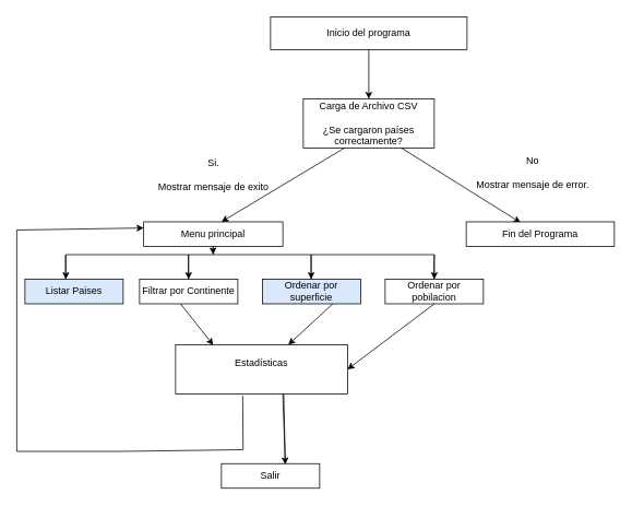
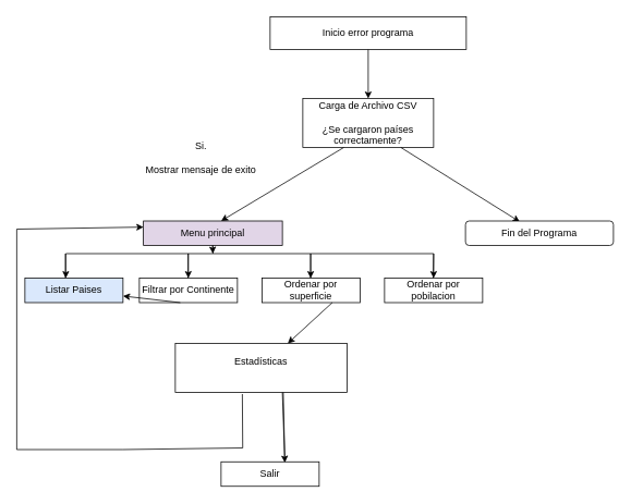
- <mxCell id="2" value="Inicio del programa" style="rounded=0;whiteSpace=wrap;html=1;" parent="1" vertex="1"><mxGeometry x="330" y="20" width="240" height="40" as="geometry" /></mxCell>
+ <mxCell id="2" value="Inicio error programa" style="rounded=0;whiteSpace=wrap;html=1;" parent="1" vertex="1"><mxGeometry x="330" y="20" width="240" height="40" as="geometry" /></mxCell>
- <mxCell id="9" value="No&lt;br&gt;&lt;br&gt;Mostrar mensaje de error." style="text;html=1;align=center;verticalAlign=middle;resizable=0;points=[];autosize=1;strokeColor=none;fillColor=none;" parent="1" vertex="1"><mxGeometry x="570" y="180" width="160" height="60" as="geometry" /></mxCell>
- <mxCell id="5" value="Si.&lt;div&gt;&lt;br&gt;Mostrar mensaje de exito&lt;div&gt;&lt;br&gt;&lt;/div&gt;&lt;/div&gt;" style="text;html=1;align=center;verticalAlign=middle;resizable=0;points=[];autosize=1;strokeColor=none;fillColor=none;" parent="1" vertex="1"><mxGeometry x="180" y="185" width="160" height="70" as="geometry" /></mxCell>
+ <mxCell id="5" value="Si.&lt;div&gt;&lt;br&gt;Mostrar mensaje de exito&lt;div&gt;&lt;br&gt;&lt;/div&gt;&lt;/div&gt;" style="text;html=1;align=center;verticalAlign=middle;resizable=0;points=[];autosize=1;strokeColor=none;fillColor=none;" parent="1" vertex="1"><mxGeometry x="165" y="165" width="160" height="70" as="geometry" /></mxCell>
- <mxCell id="7" value="Menu principal" style="rounded=0;whiteSpace=wrap;html=1;" parent="1" vertex="1"><mxGeometry x="175" y="270" width="170" height="30" as="geometry" /></mxCell>
+ <mxCell id="7" value="Menu principal" style="rounded=0;whiteSpace=wrap;html=1;fillColor=#e1d5e7;" parent="1" vertex="1"><mxGeometry x="175" y="270" width="170" height="30" as="geometry" /></mxCell>
- <mxCell id="10" value="Fin del Programa" style="rounded=0;whiteSpace=wrap;html=1;" parent="1" vertex="1"><mxGeometry x="569" y="270" width="181" height="30" as="geometry" /></mxCell>
+ <mxCell id="10" value="Fin del Programa" style="whiteSpace=wrap;html=1;rounded=1;" parent="1" vertex="1"><mxGeometry x="569" y="270" width="181" height="30" as="geometry" /></mxCell>
- <mxCell id="13" value="Ordenar por superficie" style="rounded=0;whiteSpace=wrap;html=1;fillColor=#dae8fc;" parent="1" vertex="1"><mxGeometry x="320" y="340" width="120" height="30" as="geometry" /></mxCell>
+ <mxCell id="13" value="Ordenar por superficie" style="rounded=0;whiteSpace=wrap;html=1;" parent="1" vertex="1"><mxGeometry x="320" y="340" width="120" height="30" as="geometry" /></mxCell>
- <mxCell id="26" value="" style="endArrow=classic;html=1;rounded=0;exitX=0.417;exitY=1;exitDx=0;exitDy=0;exitPerimeter=0;entryX=0.219;entryY=0.006;entryDx=0;entryDy=0;entryPerimeter=0;" edge="1" parent="1" source="12" target="21"><mxGeometry width="50" height="50" relative="1" as="geometry"><mxPoint x="304" y="380" as="sourcePoint" /><mxPoint x="250" y="430" as="targetPoint" /></mxGeometry></mxCell>
+ <mxCell id="26" value="" style="endArrow=classic;html=1;rounded=0;exitX=0.417;exitY=1;exitDx=0;exitDy=0;exitPerimeter=0;" edge="1" parent="1" source="12" target="11"><mxGeometry width="50" height="50" relative="1" as="geometry"><mxPoint x="304" y="380" as="sourcePoint" /><mxPoint x="250" y="430" as="targetPoint" /></mxGeometry></mxCell>
- <mxCell id="24" value="" style="endArrow=classic;html=1;rounded=0;entryX=1;entryY=0.5;entryDx=0;entryDy=0;exitX=0.5;exitY=1;exitDx=0;exitDy=0;" edge="1" parent="1" source="14" target="21"><mxGeometry width="50" height="50" relative="1" as="geometry"><mxPoint x="550" y="380" as="sourcePoint" /><mxPoint x="600" y="330" as="targetPoint" /></mxGeometry></mxCell>
